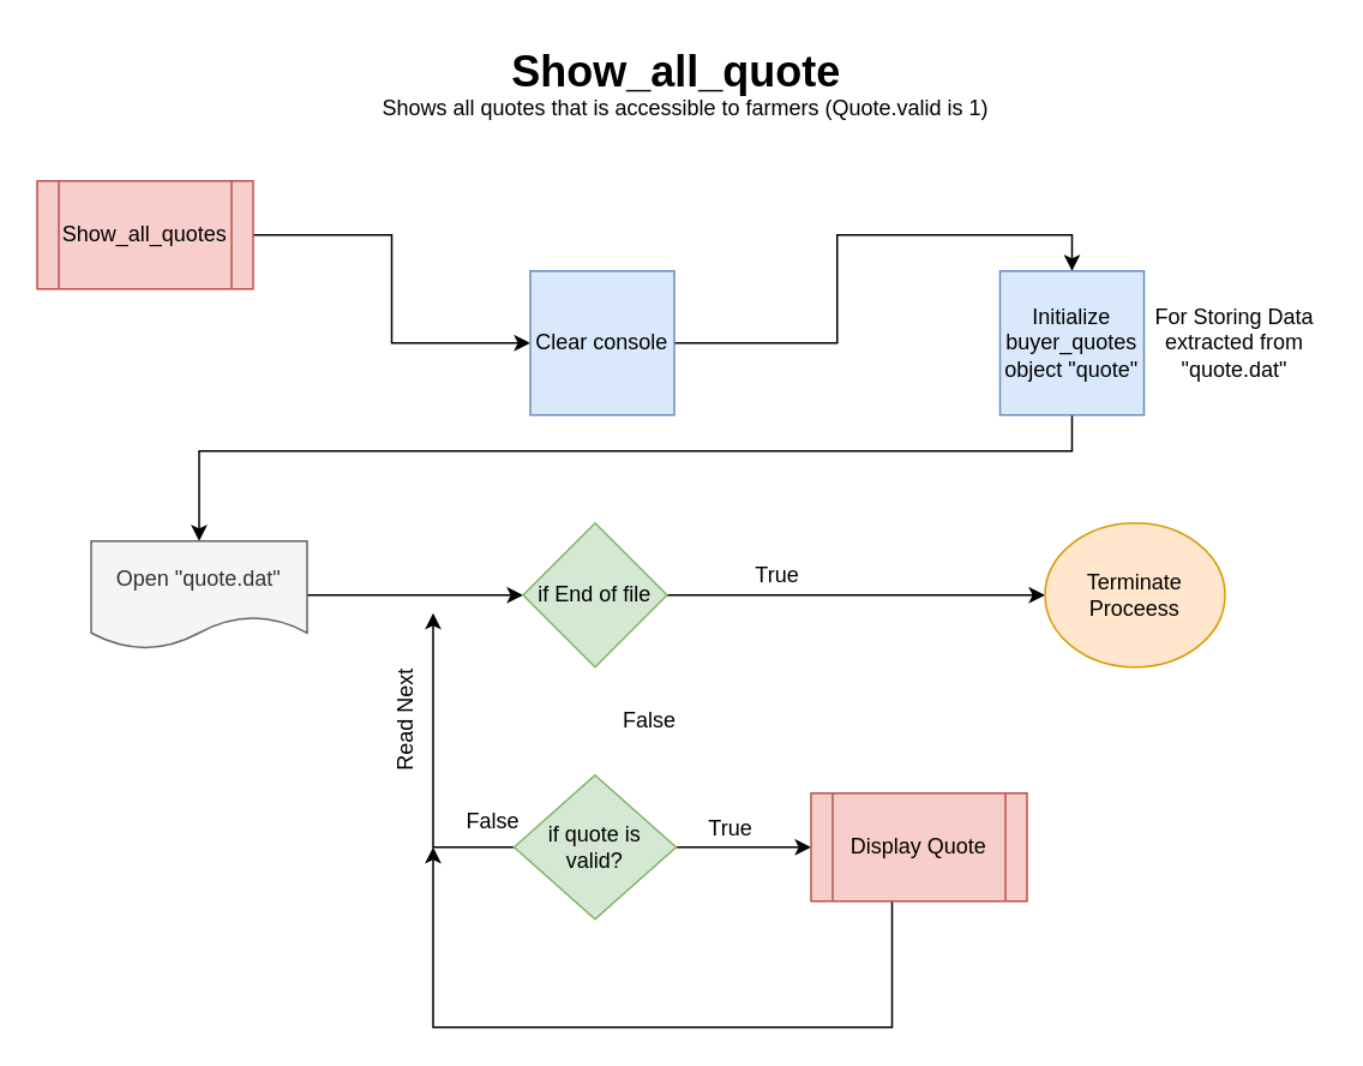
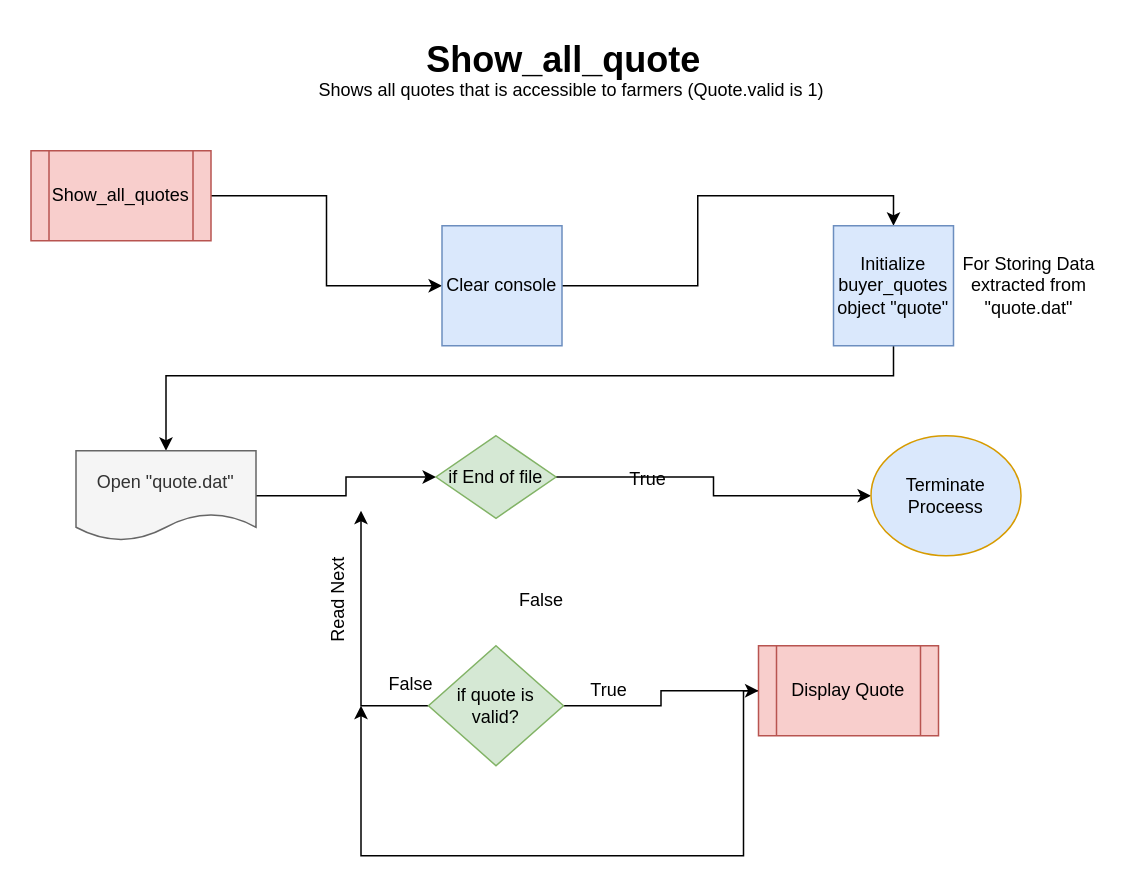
- <mxCell id="11" value="if End of file" style="rhombus;whiteSpace=wrap;html=1;fillColor=#d5e8d4;strokeColor=#82b366;" parent="1" vertex="1"><mxGeometry x="290" y="290" width="80" height="80" as="geometry" /></mxCell>
+ <mxCell id="11" value="if End of file" style="rhombus;whiteSpace=wrap;html=1;fillColor=#d5e8d4;strokeColor=#82b366;" parent="1" vertex="1"><mxGeometry x="290" y="290" width="80" height="55" as="geometry" /></mxCell>
- <mxCell id="17" value="Terminate Proceess" style="ellipse;whiteSpace=wrap;html=1;fillColor=#ffe6cc;strokeColor=#d79b00;" parent="1" vertex="1"><mxGeometry x="580" y="290" width="100" height="80" as="geometry" /></mxCell>
+ <mxCell id="17" value="Terminate Proceess" style="ellipse;whiteSpace=wrap;html=1;fillColor=#dae8fc;strokeColor=#d79b00;" parent="1" vertex="1"><mxGeometry x="580" y="290" width="100" height="80" as="geometry" /></mxCell>
- <mxCell id="16" value="Display Quote" style="shape=process;whiteSpace=wrap;html=1;backgroundOutline=1;strokeWidth=1;fillColor=#f8cecc;strokeColor=#b85450;" parent="1" vertex="1"><mxGeometry x="450" y="440" width="120" height="60" as="geometry" /></mxCell>
+ <mxCell id="16" value="Display Quote" style="shape=process;whiteSpace=wrap;html=1;backgroundOutline=1;strokeWidth=1;fillColor=#f8cecc;strokeColor=#b85450;" parent="1" vertex="1"><mxGeometry x="505" y="430" width="120" height="60" as="geometry" /></mxCell>
